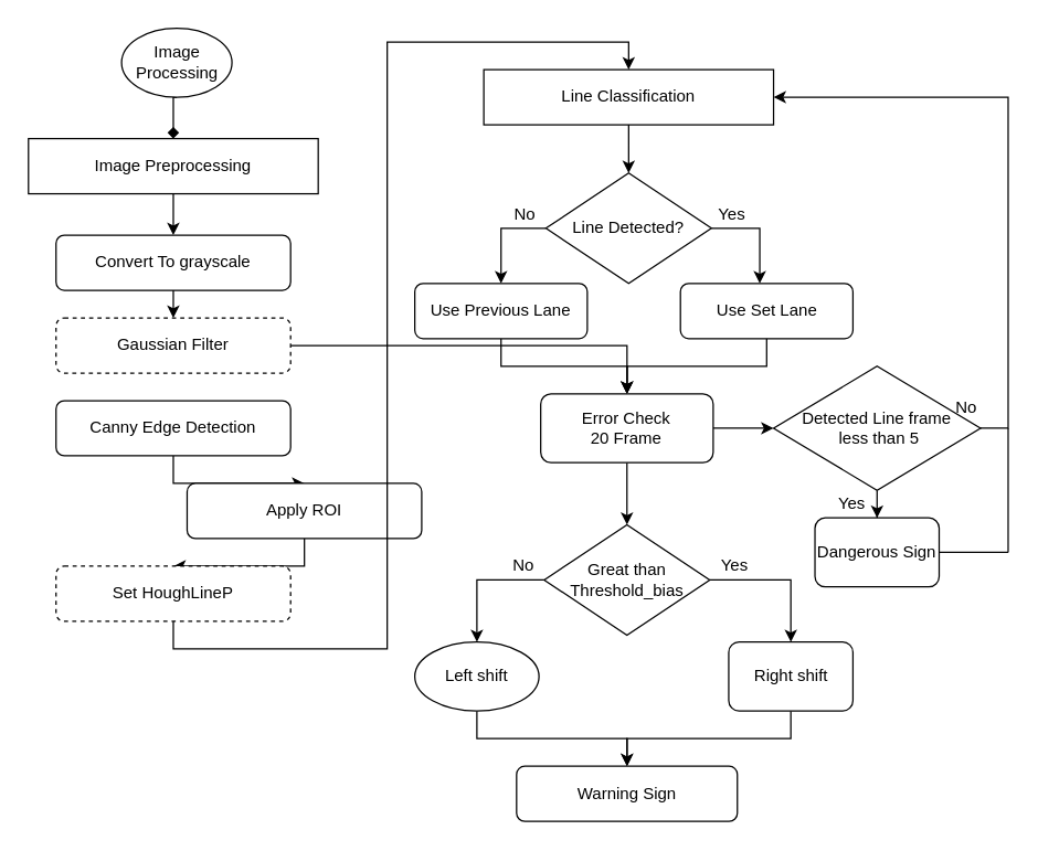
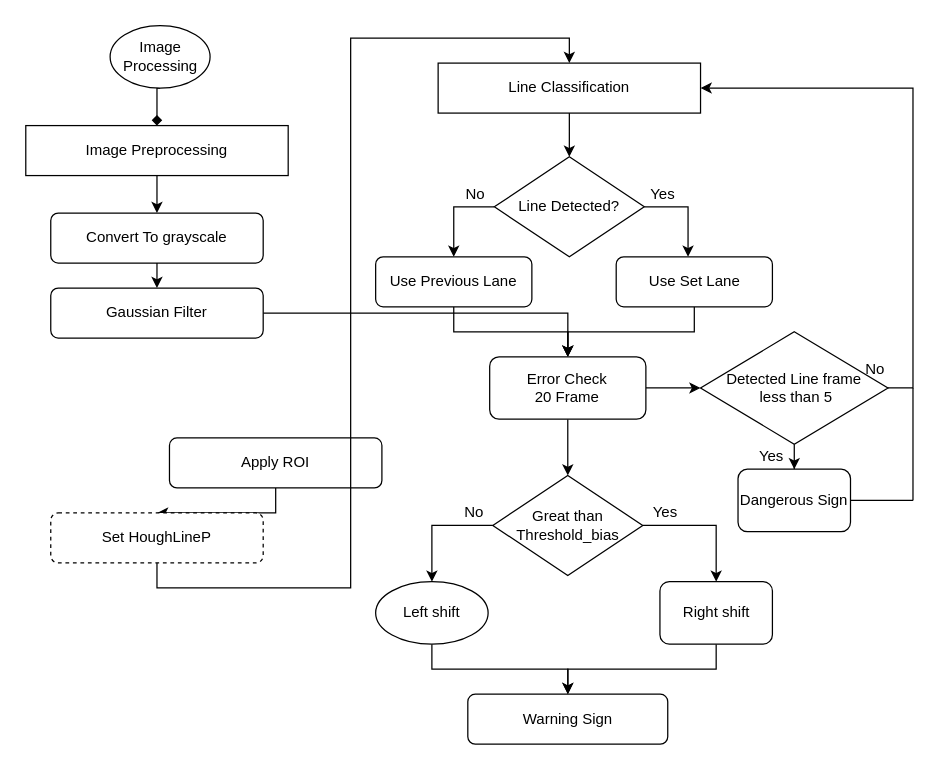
- <mxCell id="9" value="Gaussian Filter" style="rounded=1;whiteSpace=wrap;html=1;dashed=1;" vertex="1" parent="1"><mxGeometry x="40" y="230" width="170" height="40" as="geometry" /></mxCell>
+ <mxCell id="9" value="Gaussian Filter" style="rounded=1;whiteSpace=wrap;html=1;" vertex="1" parent="1"><mxGeometry x="40" y="230" width="170" height="40" as="geometry" /></mxCell>
- <mxCell id="11" value="Canny Edge Detection" style="rounded=1;whiteSpace=wrap;html=1;" vertex="1" parent="1"><mxGeometry x="40" y="290" width="170" height="40" as="geometry" /></mxCell>
- <mxCell id="10" value="" style="edgeStyle=orthogonalEdgeStyle;rounded=0;orthogonalLoop=1;jettySize=auto;html=1;" edge="1" parent="1" source="11" target="13"><mxGeometry relative="1" as="geometry" /></mxCell>
